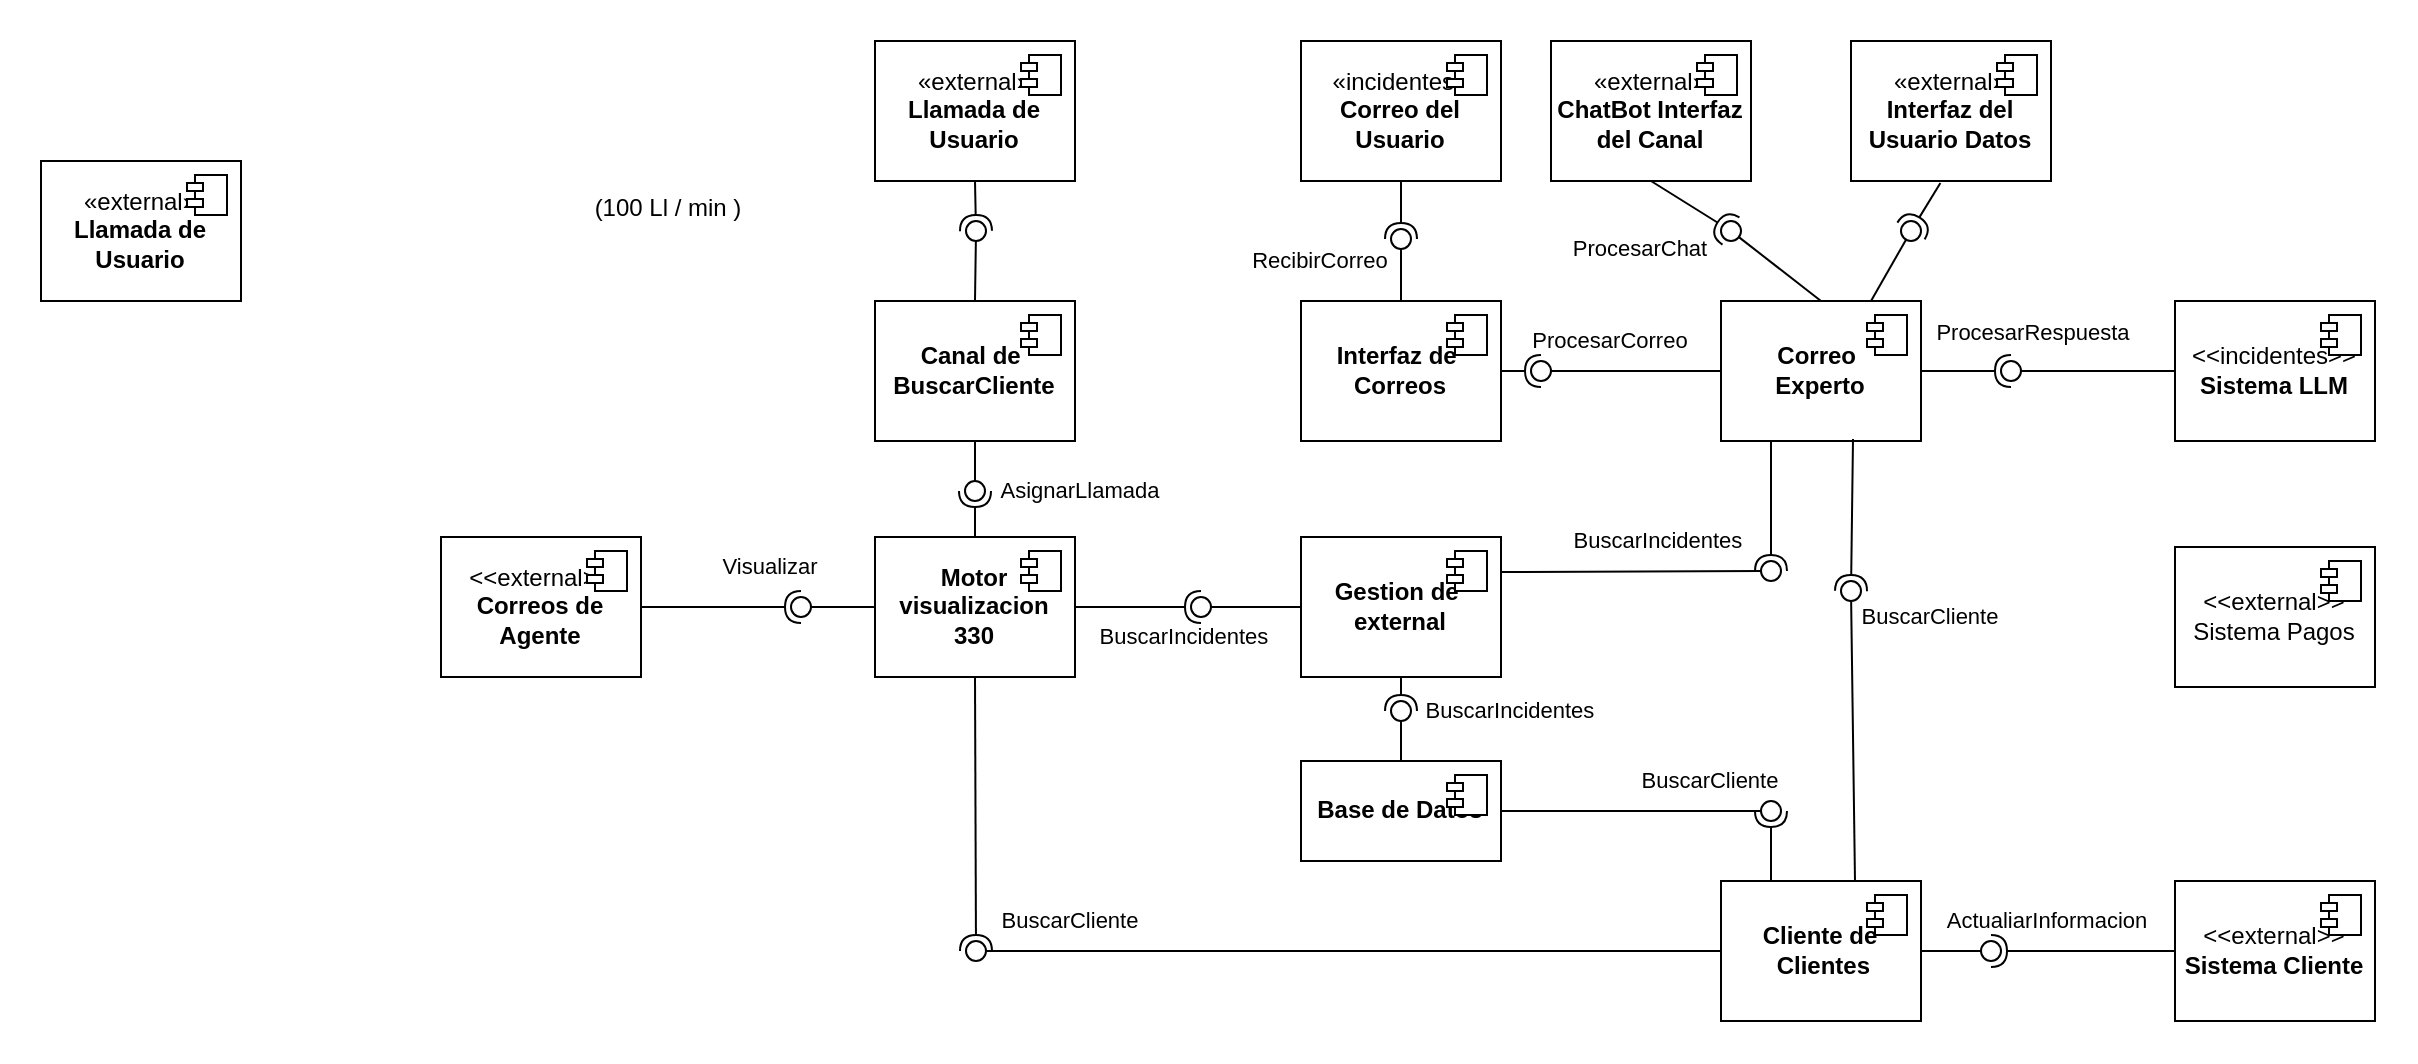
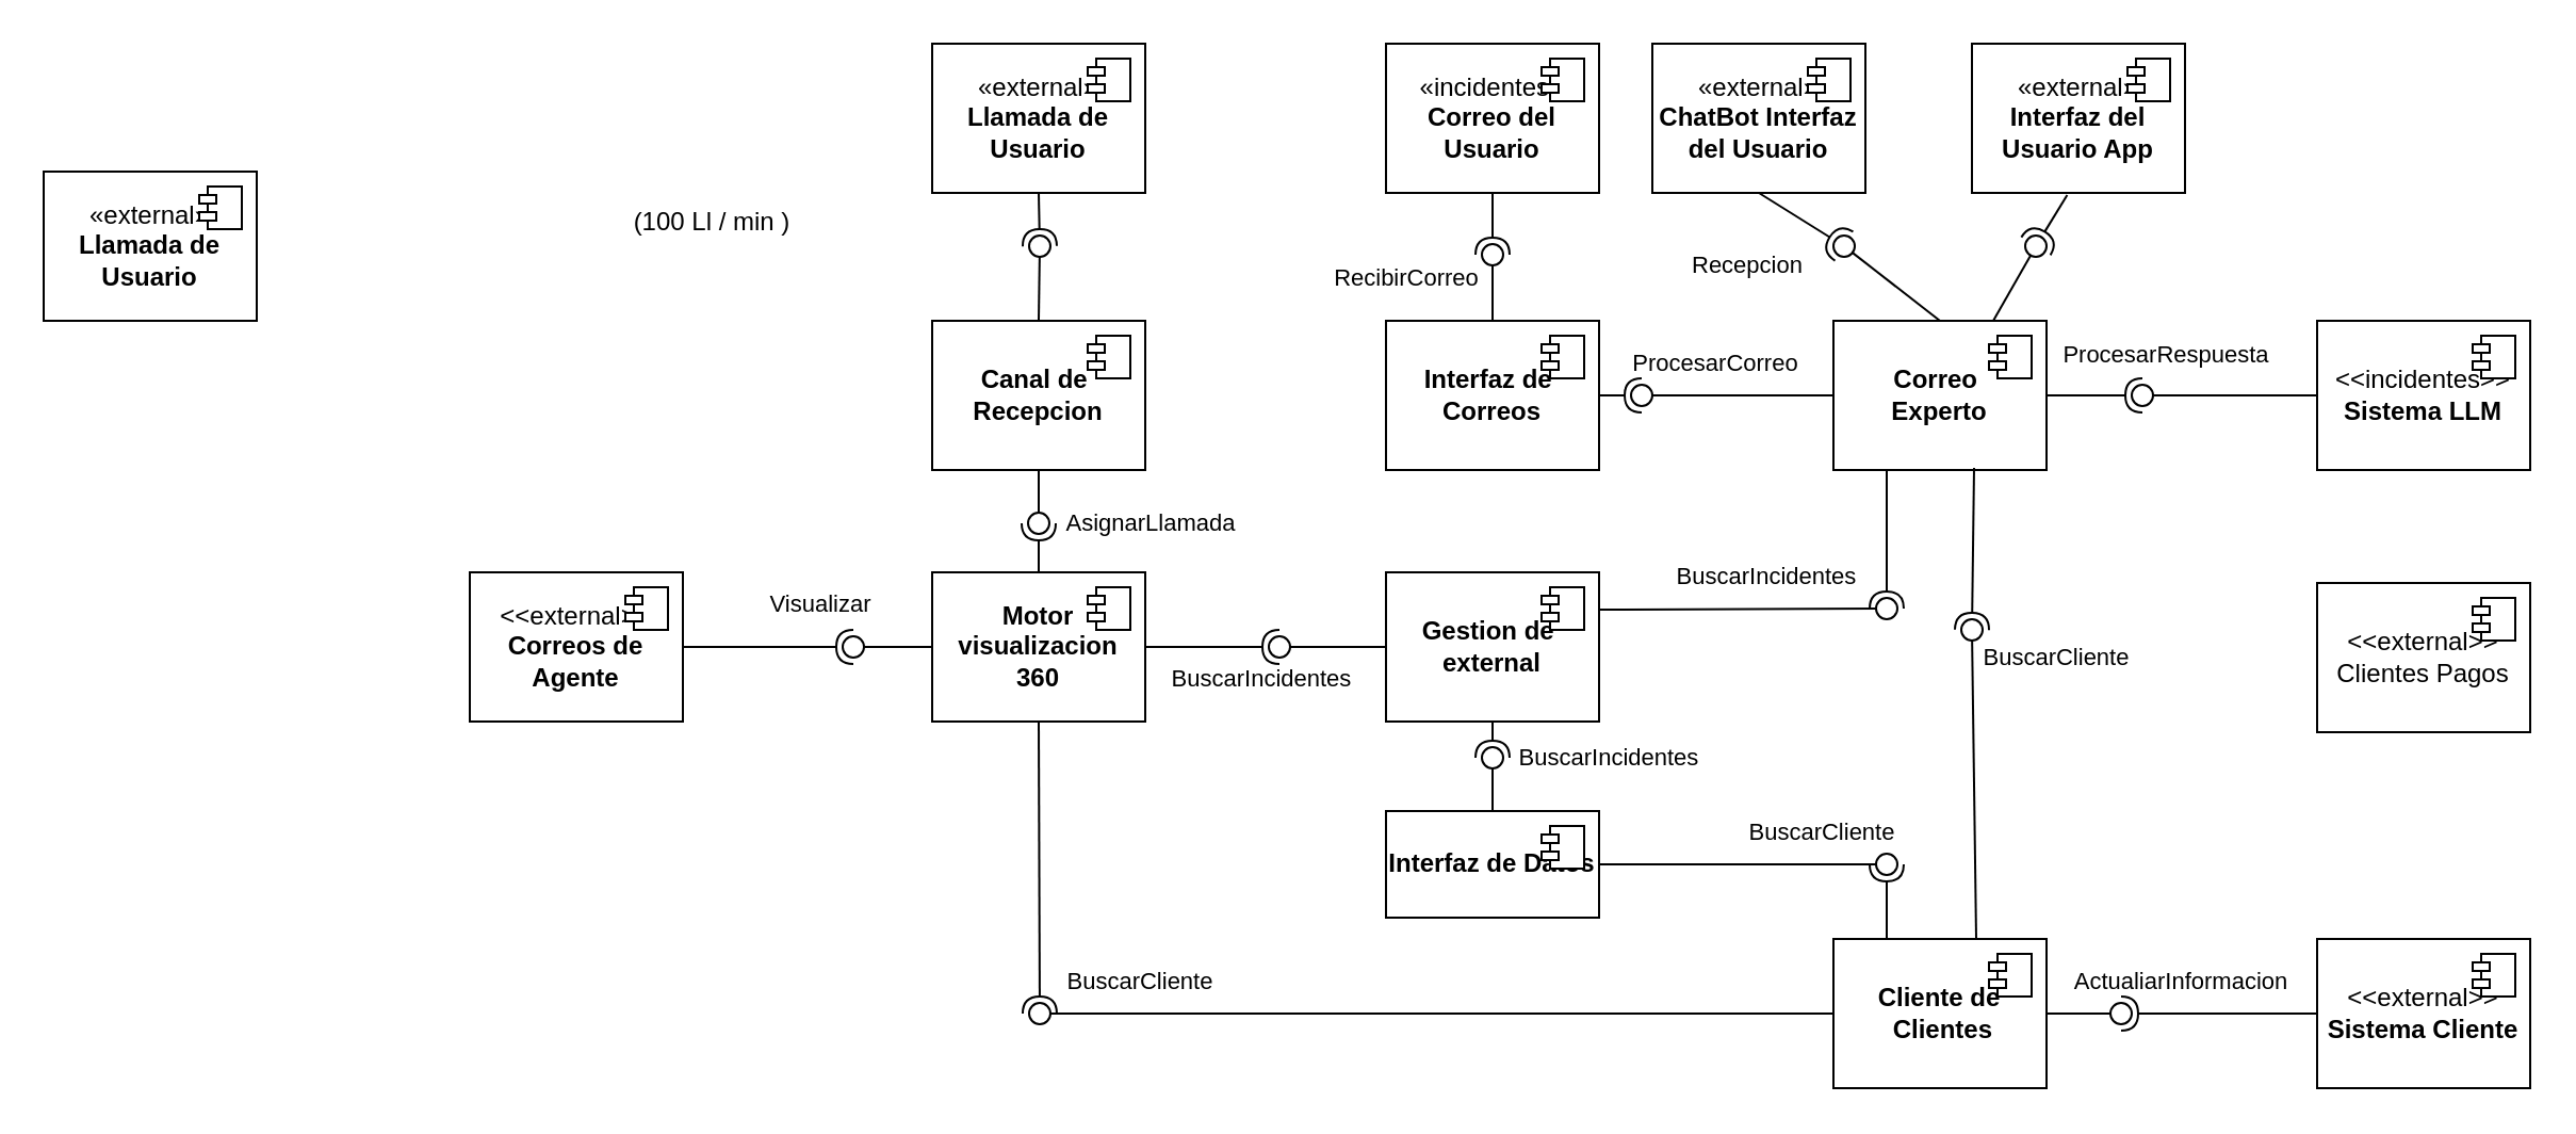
- <mxCell id="9" value="«external»&lt;br&gt;&lt;b&gt;ChatBot Interfaz del Canal&lt;/b&gt;" style="html=1;dropTarget=0;whiteSpace=wrap;" parent="1" vertex="1"><mxGeometry x="775" y="20" width="100" height="70" as="geometry" /></mxCell>
+ <mxCell id="9" value="«external»&lt;br&gt;&lt;b&gt;ChatBot Interfaz del Usuario&lt;/b&gt;" style="html=1;dropTarget=0;whiteSpace=wrap;" parent="1" vertex="1"><mxGeometry x="775" y="20" width="100" height="70" as="geometry" /></mxCell>
- <mxCell id="11" value="«external»&lt;br&gt;&lt;b&gt;Interfaz del Usuario Datos&lt;/b&gt;" style="html=1;dropTarget=0;whiteSpace=wrap;" parent="1" vertex="1"><mxGeometry x="925" y="20" width="100" height="70" as="geometry" /></mxCell>
+ <mxCell id="11" value="«external»&lt;br&gt;&lt;b&gt;Interfaz del Usuario App&lt;/b&gt;" style="html=1;dropTarget=0;whiteSpace=wrap;" parent="1" vertex="1"><mxGeometry x="925" y="20" width="100" height="70" as="geometry" /></mxCell>
- <mxCell id="85" value="ProcesarChat" style="text;html=1;strokeColor=none;fillColor=none;align=center;verticalAlign=middle;whiteSpace=wrap;overflow=hidden;fontSize=11;" parent="1" vertex="1"><mxGeometry x="765" y="114" width="110" height="20" as="geometry" /></mxCell>
+ <mxCell id="85" value="Recepcion" style="text;html=1;strokeColor=none;fillColor=none;align=center;verticalAlign=middle;whiteSpace=wrap;overflow=hidden;fontSize=11;" parent="1" vertex="1"><mxGeometry x="765" y="114" width="110" height="20" as="geometry" /></mxCell>
- <mxCell id="13" value="&lt;b&gt;Canal de&amp;nbsp;&lt;/b&gt;&lt;div&gt;&lt;b&gt;BuscarCliente&lt;/b&gt;&lt;/div&gt;" style="html=1;dropTarget=0;whiteSpace=wrap;" parent="1" vertex="1"><mxGeometry x="437" y="150" width="100" height="70" as="geometry" /></mxCell>
+ <mxCell id="13" value="&lt;b&gt;Canal de&amp;nbsp;&lt;/b&gt;&lt;div&gt;&lt;b&gt;Recepcion&lt;/b&gt;&lt;/div&gt;" style="html=1;dropTarget=0;whiteSpace=wrap;" parent="1" vertex="1"><mxGeometry x="437" y="150" width="100" height="70" as="geometry" /></mxCell>
- <mxCell id="26" value="&lt;b&gt;Motor visualizacion 330&lt;/b&gt;" style="html=1;dropTarget=0;whiteSpace=wrap;imageWidth=24;" parent="1" vertex="1"><mxGeometry x="437" y="268" width="100" height="70" as="geometry" /></mxCell>
+ <mxCell id="26" value="&lt;b&gt;Motor visualizacion 360&lt;/b&gt;" style="html=1;dropTarget=0;whiteSpace=wrap;imageWidth=24;" parent="1" vertex="1"><mxGeometry x="437" y="268" width="100" height="70" as="geometry" /></mxCell>
- <mxCell id="34" value="&amp;lt;&amp;lt;external&amp;gt;&amp;gt;&lt;div&gt;Sistema Pagos&lt;/div&gt;" style="html=1;dropTarget=0;whiteSpace=wrap;" parent="1" vertex="1"><mxGeometry x="1087" y="273" width="100" height="70" as="geometry" /></mxCell>
+ <mxCell id="34" value="&amp;lt;&amp;lt;external&amp;gt;&amp;gt;&lt;div&gt;Clientes Pagos&lt;/div&gt;" style="html=1;dropTarget=0;whiteSpace=wrap;" parent="1" vertex="1"><mxGeometry x="1087" y="273" width="100" height="70" as="geometry" /></mxCell>
- <mxCell id="15" value="&lt;b&gt;Base de Datos&lt;/b&gt;" style="html=1;dropTarget=0;whiteSpace=wrap;" parent="1" vertex="1"><mxGeometry x="650" y="380" width="100" height="50" as="geometry" /></mxCell>
+ <mxCell id="15" value="&lt;b&gt;Interfaz de Datos&lt;/b&gt;" style="html=1;dropTarget=0;whiteSpace=wrap;" parent="1" vertex="1"><mxGeometry x="650" y="380" width="100" height="50" as="geometry" /></mxCell>
